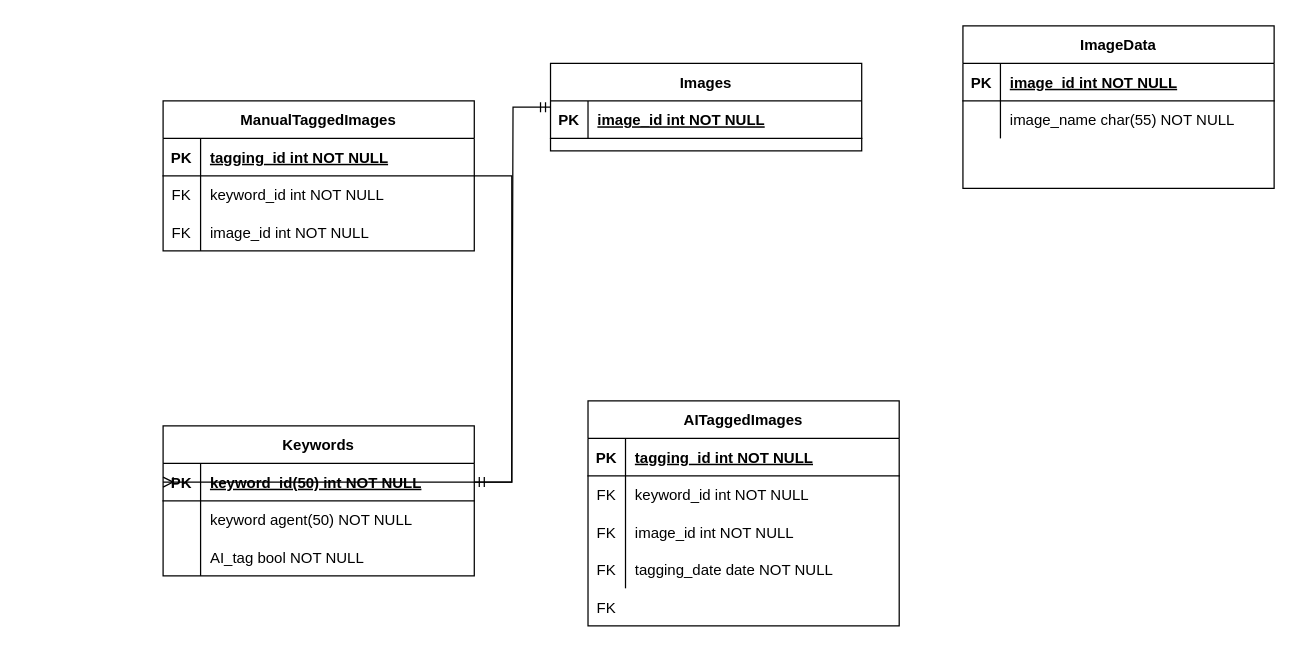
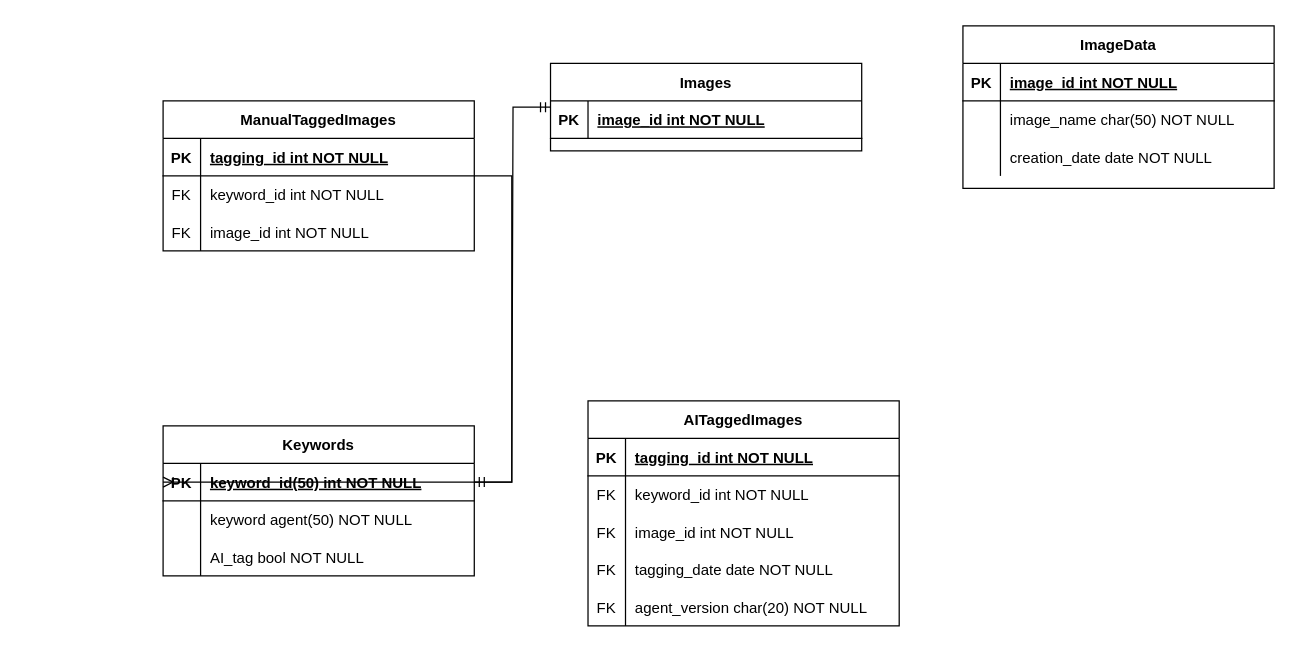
- <mxCell id="32" value="image_name char(55) NOT NULL" style="shape=partialRectangle;overflow=hidden;connectable=0;fillColor=none;top=0;left=0;bottom=0;right=0;align=left;spacingLeft=6;" vertex="1" parent="30"><mxGeometry x="30" width="219" height="30" as="geometry"><mxRectangle width="219" height="30" as="alternateBounds" /></mxGeometry></mxCell>
+ <mxCell id="32" value="image_name char(50) NOT NULL" style="shape=partialRectangle;overflow=hidden;connectable=0;fillColor=none;top=0;left=0;bottom=0;right=0;align=left;spacingLeft=6;" vertex="1" parent="30"><mxGeometry x="30" width="219" height="30" as="geometry"><mxRectangle width="219" height="30" as="alternateBounds" /></mxGeometry></mxCell>
+ <mxCell id="35" value="creation_date date NOT NULL" style="shape=partialRectangle;overflow=hidden;connectable=0;fillColor=none;top=0;left=0;bottom=0;right=0;align=left;spacingLeft=6;" vertex="1" parent="33"><mxGeometry x="30" width="219" height="30" as="geometry"><mxRectangle width="219" height="30" as="alternateBounds" /></mxGeometry></mxCell>
+ <mxCell id="52" value="agent_version char(20) NOT NULL" style="shape=partialRectangle;overflow=hidden;connectable=0;fillColor=none;top=0;left=0;bottom=0;right=0;align=left;spacingLeft=6;" vertex="1" parent="50"><mxGeometry x="30" width="219" height="30" as="geometry"><mxRectangle width="219" height="30" as="alternateBounds" /></mxGeometry></mxCell>
